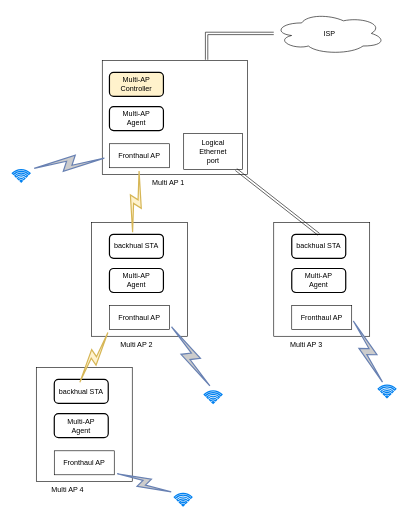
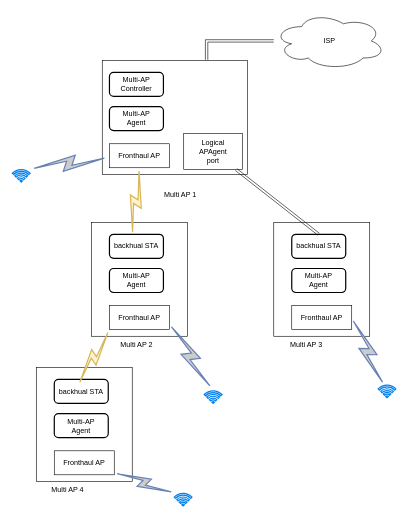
- <mxCell id="2" value="ISP" style="ellipse;shape=cloud;whiteSpace=wrap;html=1;align=center;" vertex="1" parent="1"><mxGeometry x="456" y="20" width="186" height="70" as="geometry" /></mxCell>
+ <mxCell id="2" value="ISP" style="ellipse;shape=cloud;whiteSpace=wrap;html=1;align=center;" vertex="1" parent="1"><mxGeometry x="456" y="20" width="186" height="95" as="geometry" /></mxCell>
- <mxCell id="4" value="Multi-AP&lt;br style=&quot;border-color: var(--border-color);&quot;&gt;Controller" style="rounded=1;whiteSpace=wrap;html=1;absoluteArcSize=1;arcSize=14;strokeWidth=2;fillColor=#fff2cc;" vertex="1" parent="1"><mxGeometry x="182" y="120" width="90" height="40" as="geometry" /></mxCell>
+ <mxCell id="4" value="Multi-AP&lt;br style=&quot;border-color: var(--border-color);&quot;&gt;Controller" style="rounded=1;whiteSpace=wrap;html=1;absoluteArcSize=1;arcSize=14;strokeWidth=2;" vertex="1" parent="1"><mxGeometry x="182" y="120" width="90" height="40" as="geometry" /></mxCell>
- <mxCell id="7" value="Logical&lt;br&gt;Ethernet&lt;br&gt;port" style="whiteSpace=wrap;html=1;align=center;" vertex="1" parent="1"><mxGeometry x="305.85" y="222" width="98" height="60" as="geometry" /></mxCell>
+ <mxCell id="7" value="Logical&lt;br&gt;APAgent&lt;br&gt;port" style="whiteSpace=wrap;html=1;align=center;" vertex="1" parent="1"><mxGeometry x="305.85" y="222" width="98" height="60" as="geometry" /></mxCell>
- <mxCell id="34" value="Multi AP 1" style="text;html=1;align=center;verticalAlign=middle;resizable=0;points=[];autosize=1;strokeColor=none;fillColor=none;" vertex="1" parent="1"><mxGeometry x="239.7" y="290" width="80" height="30" as="geometry" /></mxCell>
+ <mxCell id="34" value="Multi AP 1" style="text;html=1;align=center;verticalAlign=middle;resizable=0;points=[];autosize=1;strokeColor=none;fillColor=none;" vertex="1" parent="1"><mxGeometry x="259.7" y="310" width="80" height="30" as="geometry" /></mxCell>
